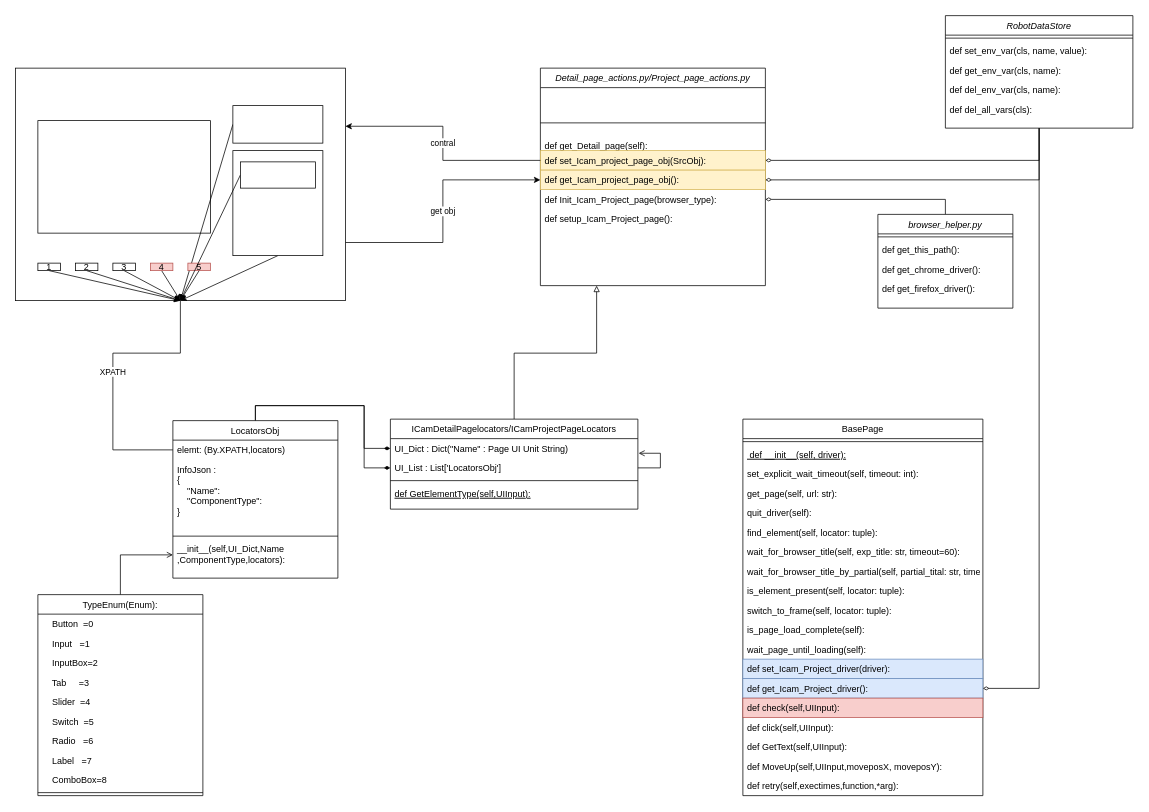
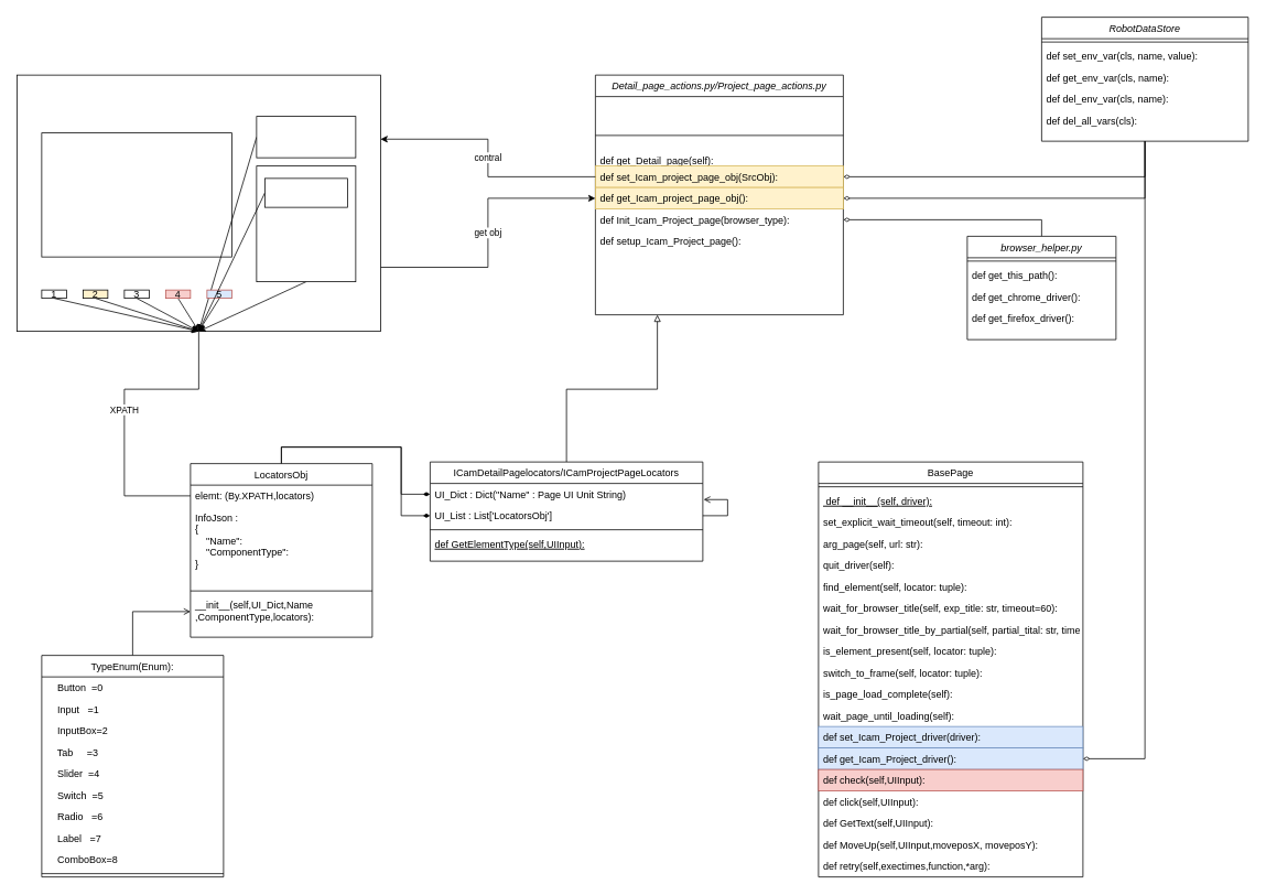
- <mxCell id="69" value="2" style="rounded=0;whiteSpace=wrap;html=1;" vertex="1" parent="1"><mxGeometry x="100" y="350" width="30" height="10" as="geometry" /></mxCell>
+ <mxCell id="69" value="2" style="rounded=0;whiteSpace=wrap;html=1;fillColor=#fff2cc;" vertex="1" parent="1"><mxGeometry x="100" y="350" width="30" height="10" as="geometry" /></mxCell>
- <mxCell id="78" value="5" style="rounded=0;whiteSpace=wrap;html=1;fillColor=#f8cecc;strokeColor=#b85450;" vertex="1" parent="1"><mxGeometry x="250" y="350" width="30" height="10" as="geometry" /></mxCell>
+ <mxCell id="78" value="5" style="rounded=0;whiteSpace=wrap;html=1;fillColor=#dae8fc;strokeColor=#b85450;" vertex="1" parent="1"><mxGeometry x="250" y="350" width="30" height="10" as="geometry" /></mxCell>
- <mxCell id="6" value="get_page(self, url: str):" style="text;align=left;verticalAlign=top;spacingLeft=4;spacingRight=4;overflow=hidden;rotatable=0;points=[[0,0.5],[1,0.5]];portConstraint=eastwest;" vertex="1" parent="2"><mxGeometry y="86" width="320" height="26" as="geometry" /></mxCell>
+ <mxCell id="6" value="arg_page(self, url: str):" style="text;align=left;verticalAlign=top;spacingLeft=4;spacingRight=4;overflow=hidden;rotatable=0;points=[[0,0.5],[1,0.5]];portConstraint=eastwest;" vertex="1" parent="2"><mxGeometry y="86" width="320" height="26" as="geometry" /></mxCell>
